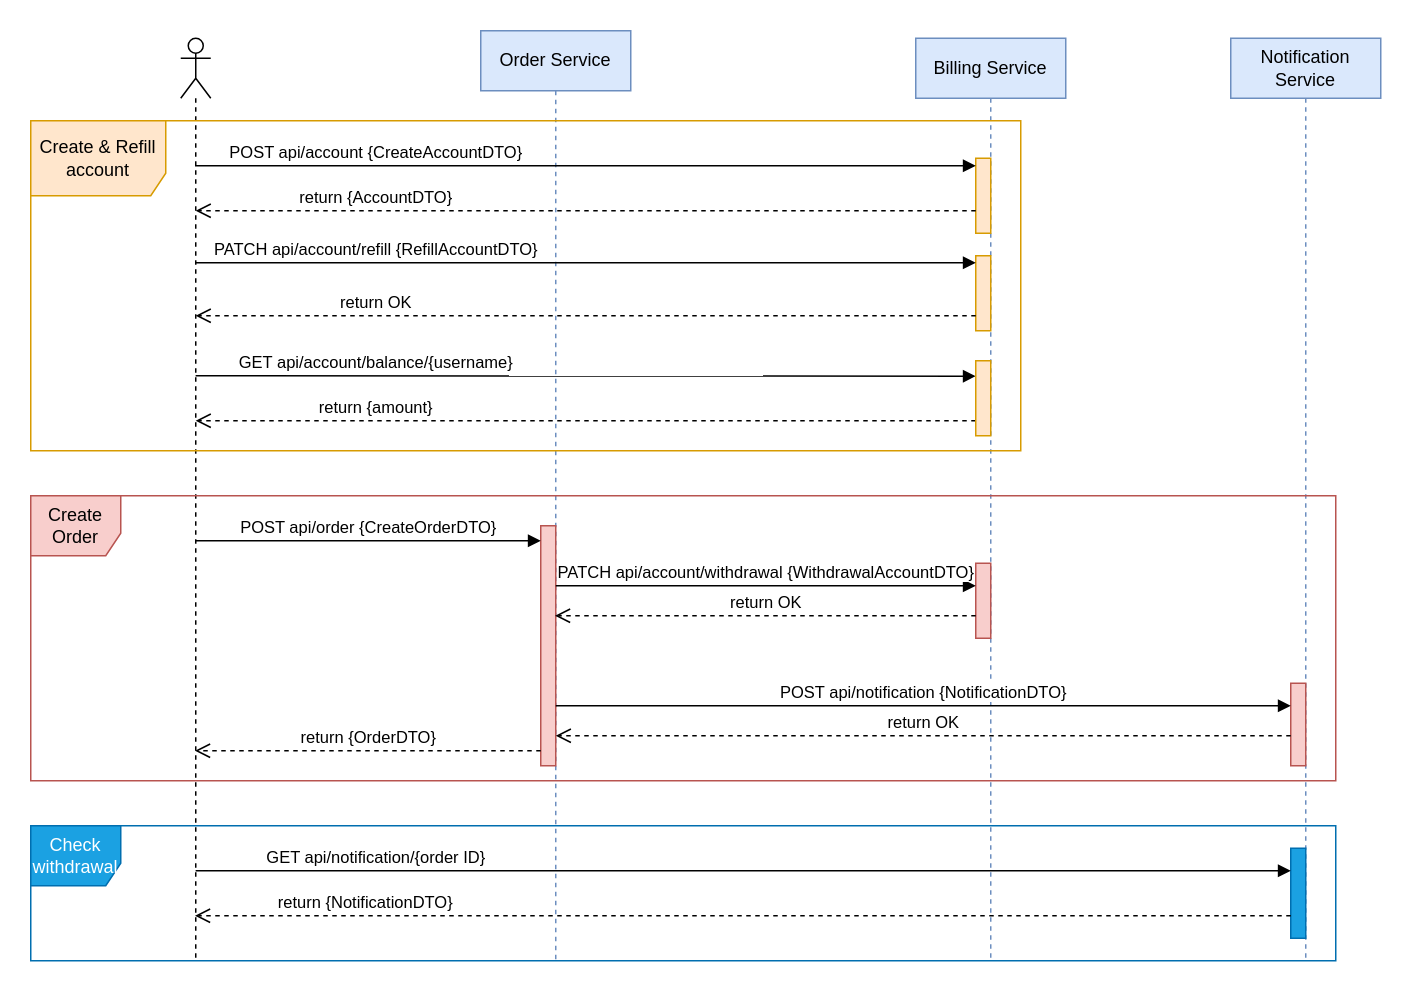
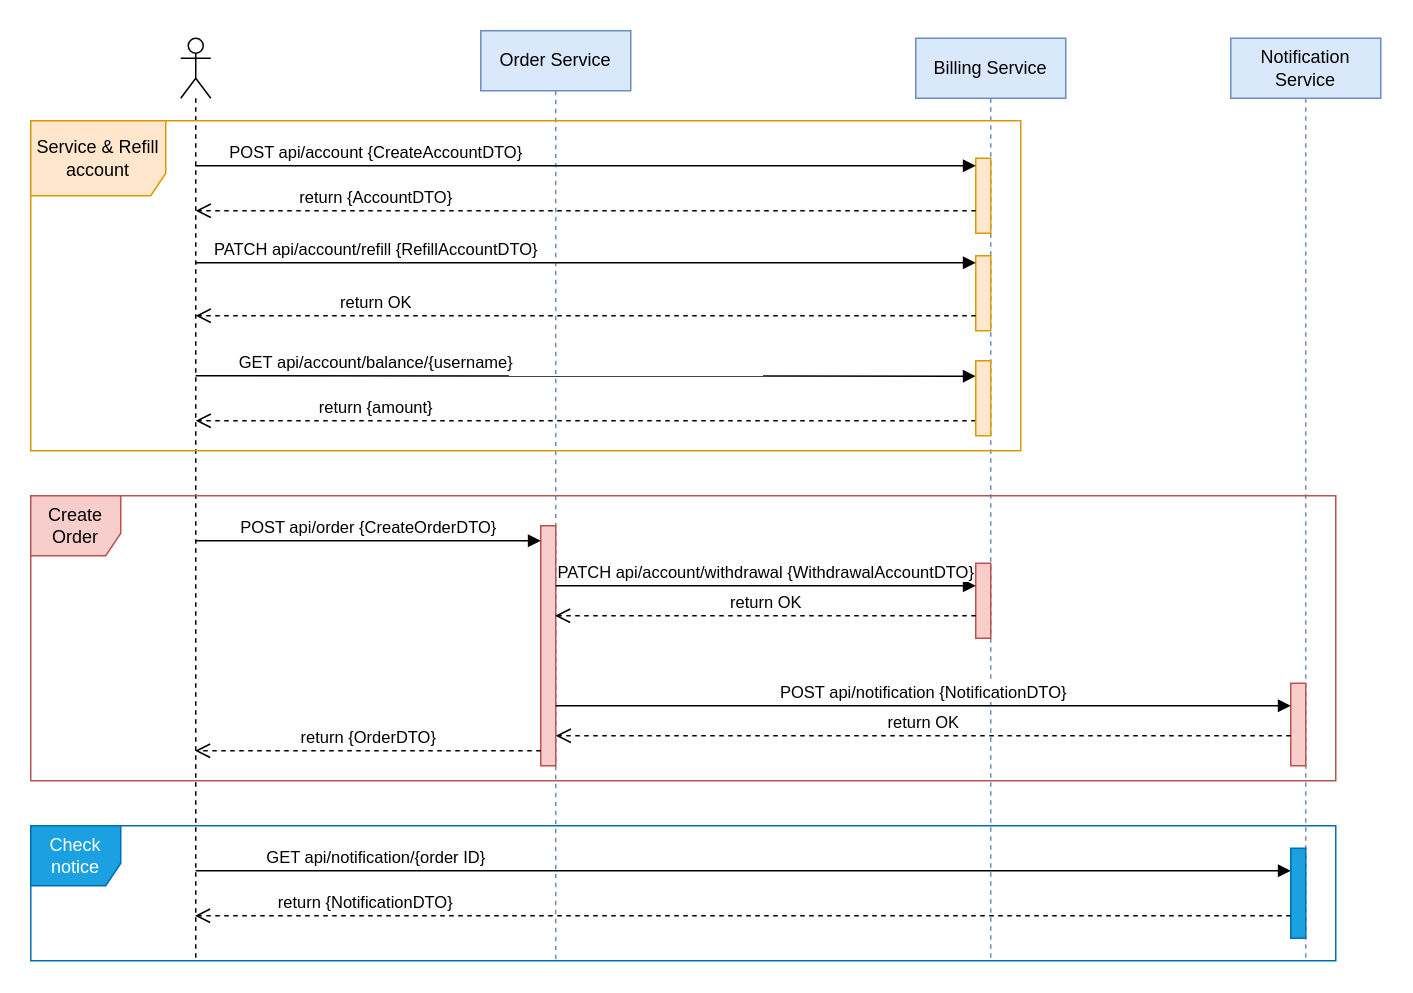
- <mxCell id="16" value="Create &amp;amp; Refill account" style="shape=umlFrame;whiteSpace=wrap;html=1;pointerEvents=0;width=90;height=50;fillColor=#ffe6cc;strokeColor=#d79b00;" parent="1" vertex="1"><mxGeometry x="20" y="80" width="660" height="220" as="geometry" /></mxCell>
+ <mxCell id="16" value="Service &amp;amp; Refill account" style="shape=umlFrame;whiteSpace=wrap;html=1;pointerEvents=0;width=90;height=50;fillColor=#ffe6cc;strokeColor=#d79b00;" parent="1" vertex="1"><mxGeometry x="20" y="80" width="660" height="220" as="geometry" /></mxCell>
- <mxCell id="29" value="Check withdrawal" style="shape=umlFrame;whiteSpace=wrap;html=1;pointerEvents=0;fillColor=#1ba1e2;fontColor=#ffffff;strokeColor=#006EAF;width=60;height=40;" parent="1" vertex="1"><mxGeometry x="20" y="550" width="870" height="90" as="geometry" /></mxCell>
+ <mxCell id="29" value="Check notice" style="shape=umlFrame;whiteSpace=wrap;html=1;pointerEvents=0;fillColor=#1ba1e2;fontColor=#ffffff;strokeColor=#006EAF;width=60;height=40;" parent="1" vertex="1"><mxGeometry x="20" y="550" width="870" height="90" as="geometry" /></mxCell>
